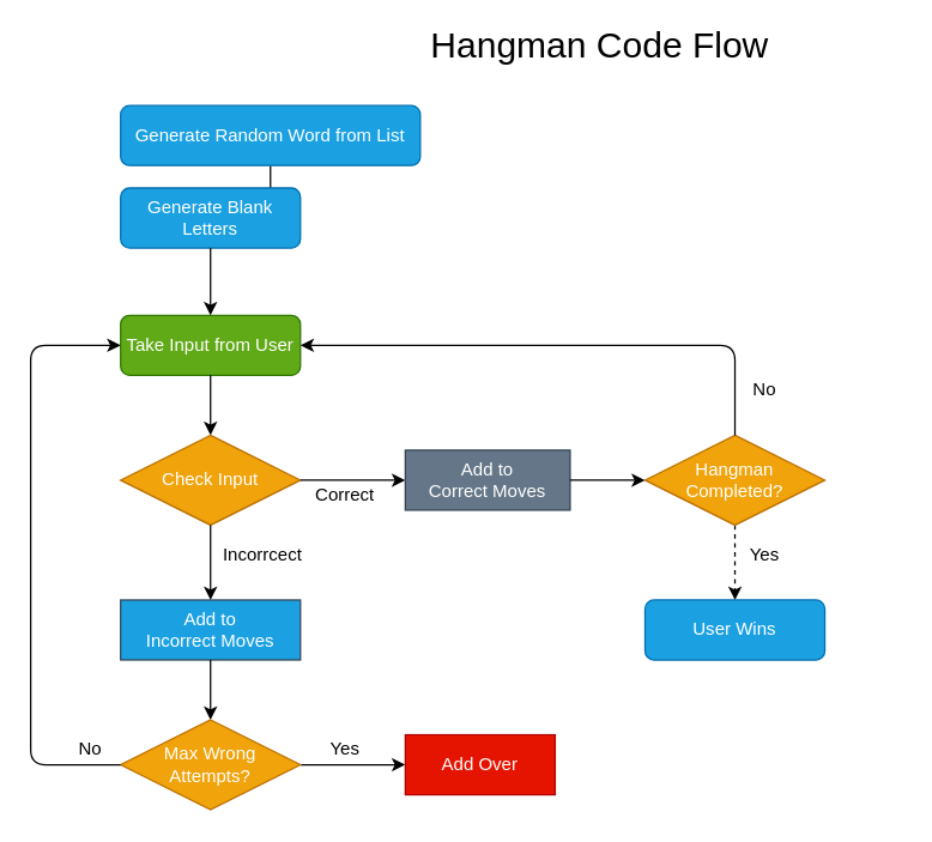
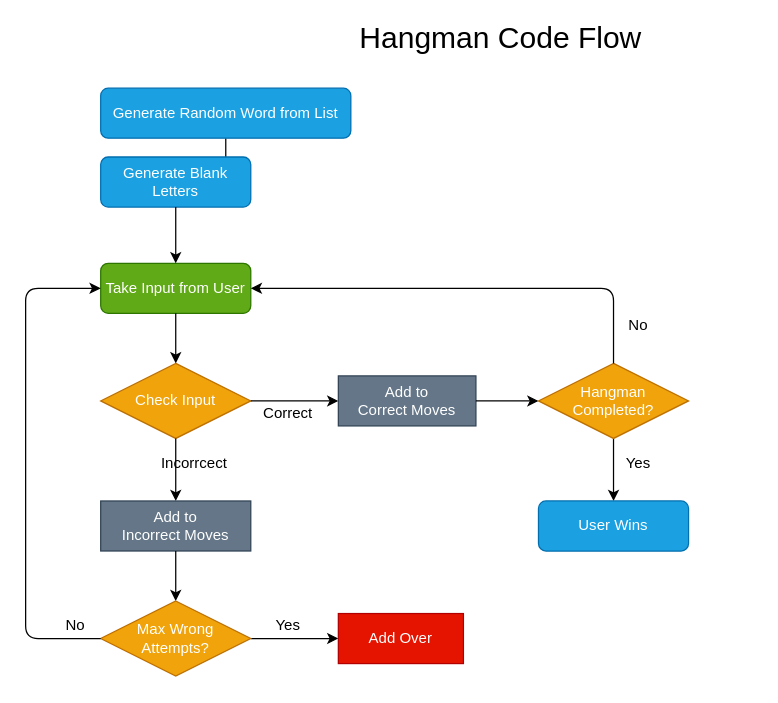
- <mxCell id="9" value="Incorrcect" style="text;html=1;strokeColor=none;fillColor=none;align=center;verticalAlign=middle;whiteSpace=wrap;rounded=0;" vertex="1" parent="1"><mxGeometry x="130" y="360" width="90" height="20" as="geometry" /></mxCell>
+ <mxCell id="9" value="Incorrcect" style="text;html=1;strokeColor=none;fillColor=none;align=center;verticalAlign=middle;whiteSpace=wrap;rounded=0;" vertex="1" parent="1"><mxGeometry x="110" y="360" width="90" height="20" as="geometry" /></mxCell>
- <mxCell id="15" value="" style="edgeStyle=orthogonalEdgeStyle;rounded=0;orthogonalLoop=1;jettySize=auto;html=1;dashed=1;" edge="1" parent="1" source="16" target="22"><mxGeometry relative="1" as="geometry" /></mxCell>
+ <mxCell id="15" value="" style="edgeStyle=orthogonalEdgeStyle;rounded=0;orthogonalLoop=1;jettySize=auto;html=1;" edge="1" parent="1" source="16" target="22"><mxGeometry relative="1" as="geometry" /></mxCell>
- <mxCell id="11" value="Add to &lt;br&gt;Incorrect Moves" style="rounded=0;whiteSpace=wrap;html=1;fillColor=#1ba1e2;strokeColor=#314354;fontColor=#ffffff;" vertex="1" parent="1"><mxGeometry x="80" y="400" width="120" height="40" as="geometry" /></mxCell>
+ <mxCell id="11" value="Add to &lt;br&gt;Incorrect Moves" style="rounded=0;whiteSpace=wrap;html=1;fillColor=#647687;strokeColor=#314354;fontColor=#ffffff;" vertex="1" parent="1"><mxGeometry x="80" y="400" width="120" height="40" as="geometry" /></mxCell>
